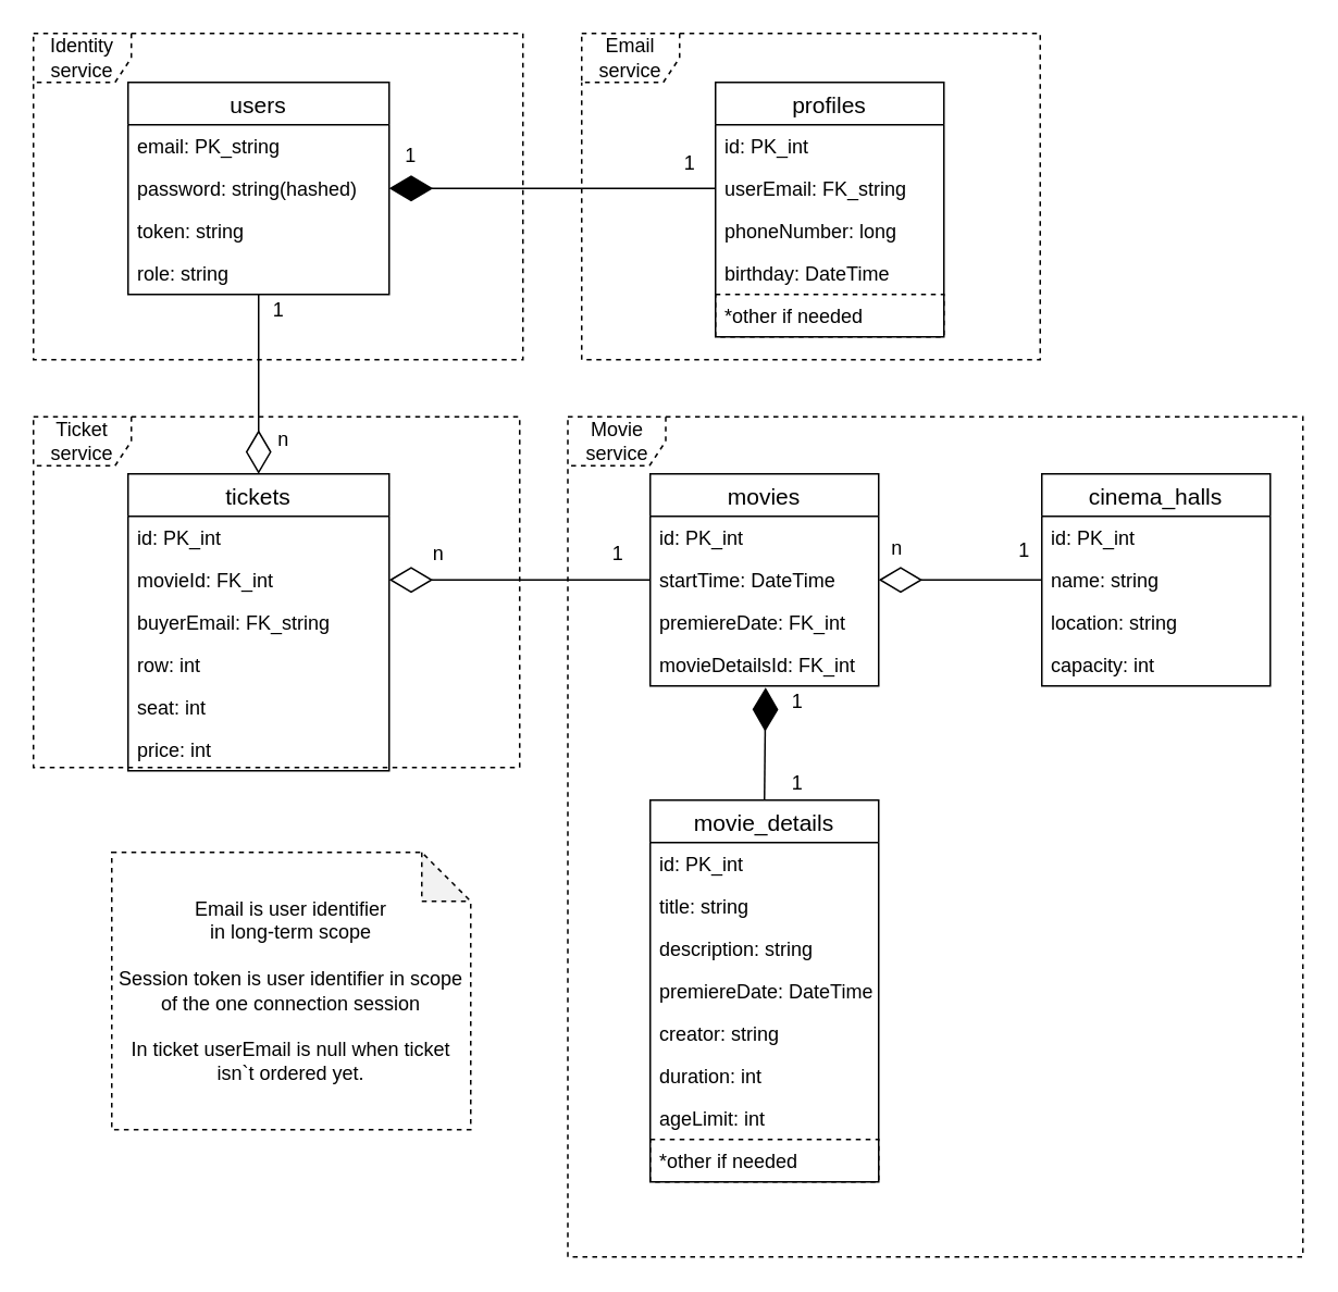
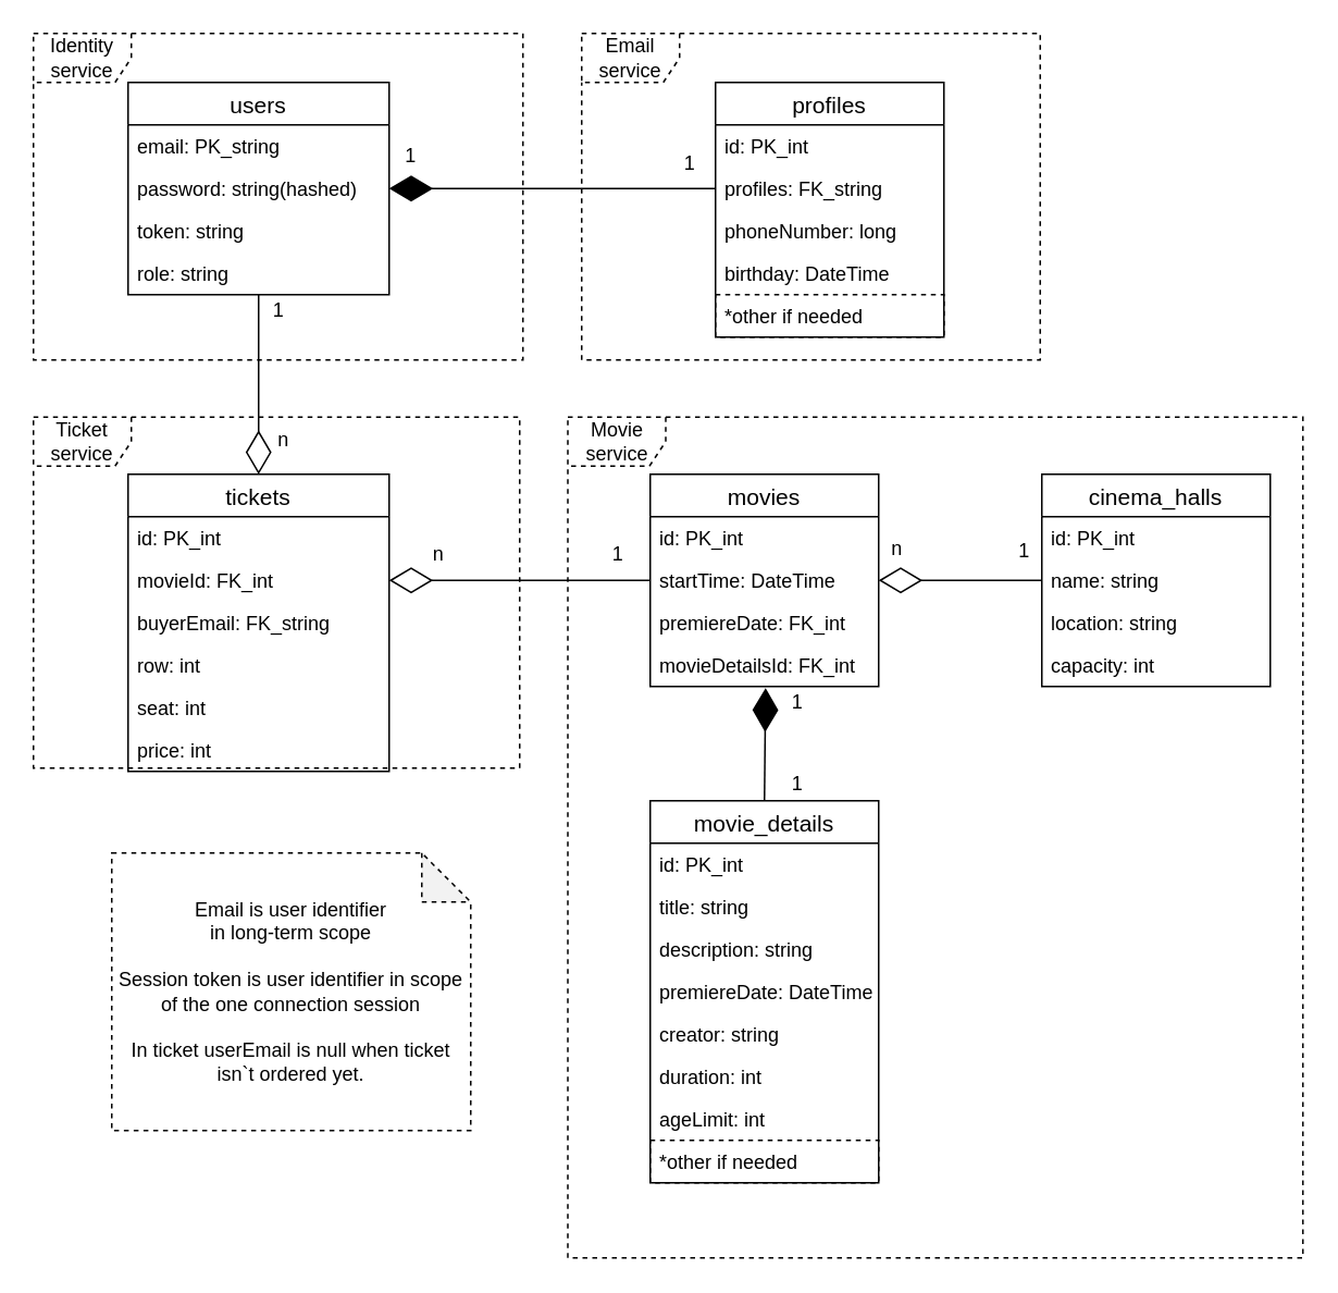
- <mxCell id="55" value="userEmail: FK_string" style="text;strokeColor=none;fillColor=none;spacingLeft=4;spacingRight=4;overflow=hidden;rotatable=0;points=[[0,0.5],[1,0.5]];portConstraint=eastwest;fontSize=12;" parent="53" vertex="1"><mxGeometry y="52" width="140" height="26" as="geometry" /></mxCell>
+ <mxCell id="55" value="profiles: FK_string" style="text;strokeColor=none;fillColor=none;spacingLeft=4;spacingRight=4;overflow=hidden;rotatable=0;points=[[0,0.5],[1,0.5]];portConstraint=eastwest;fontSize=12;" parent="53" vertex="1"><mxGeometry y="52" width="140" height="26" as="geometry" /></mxCell>
